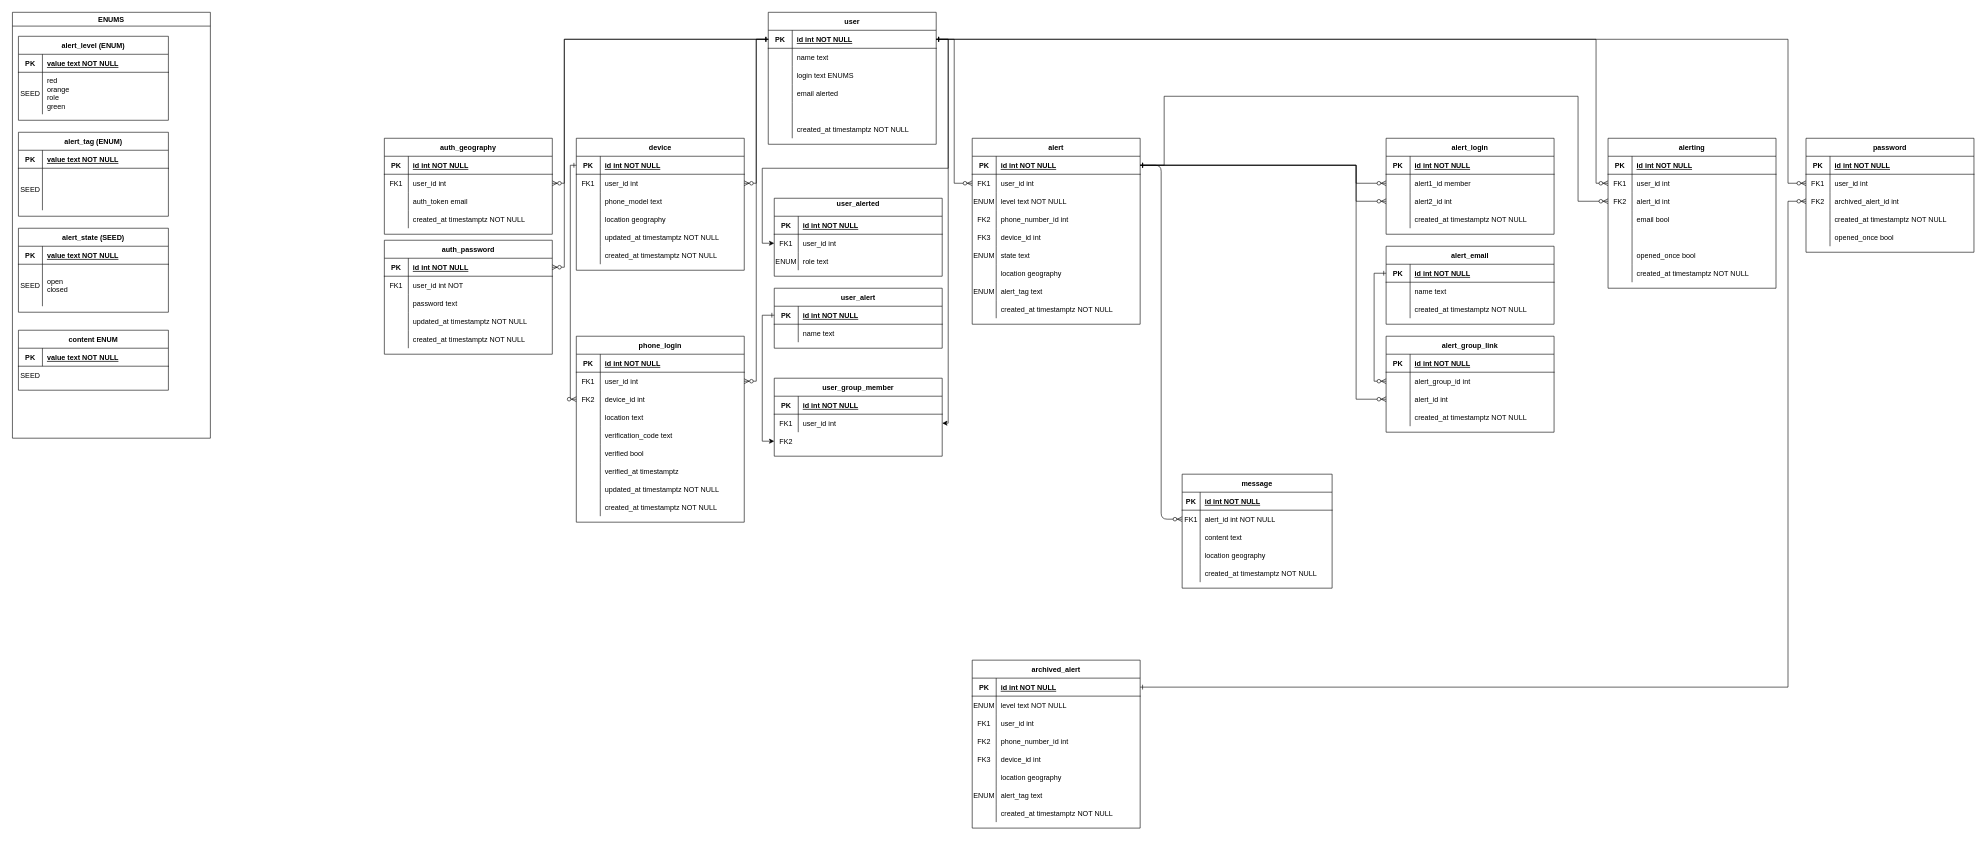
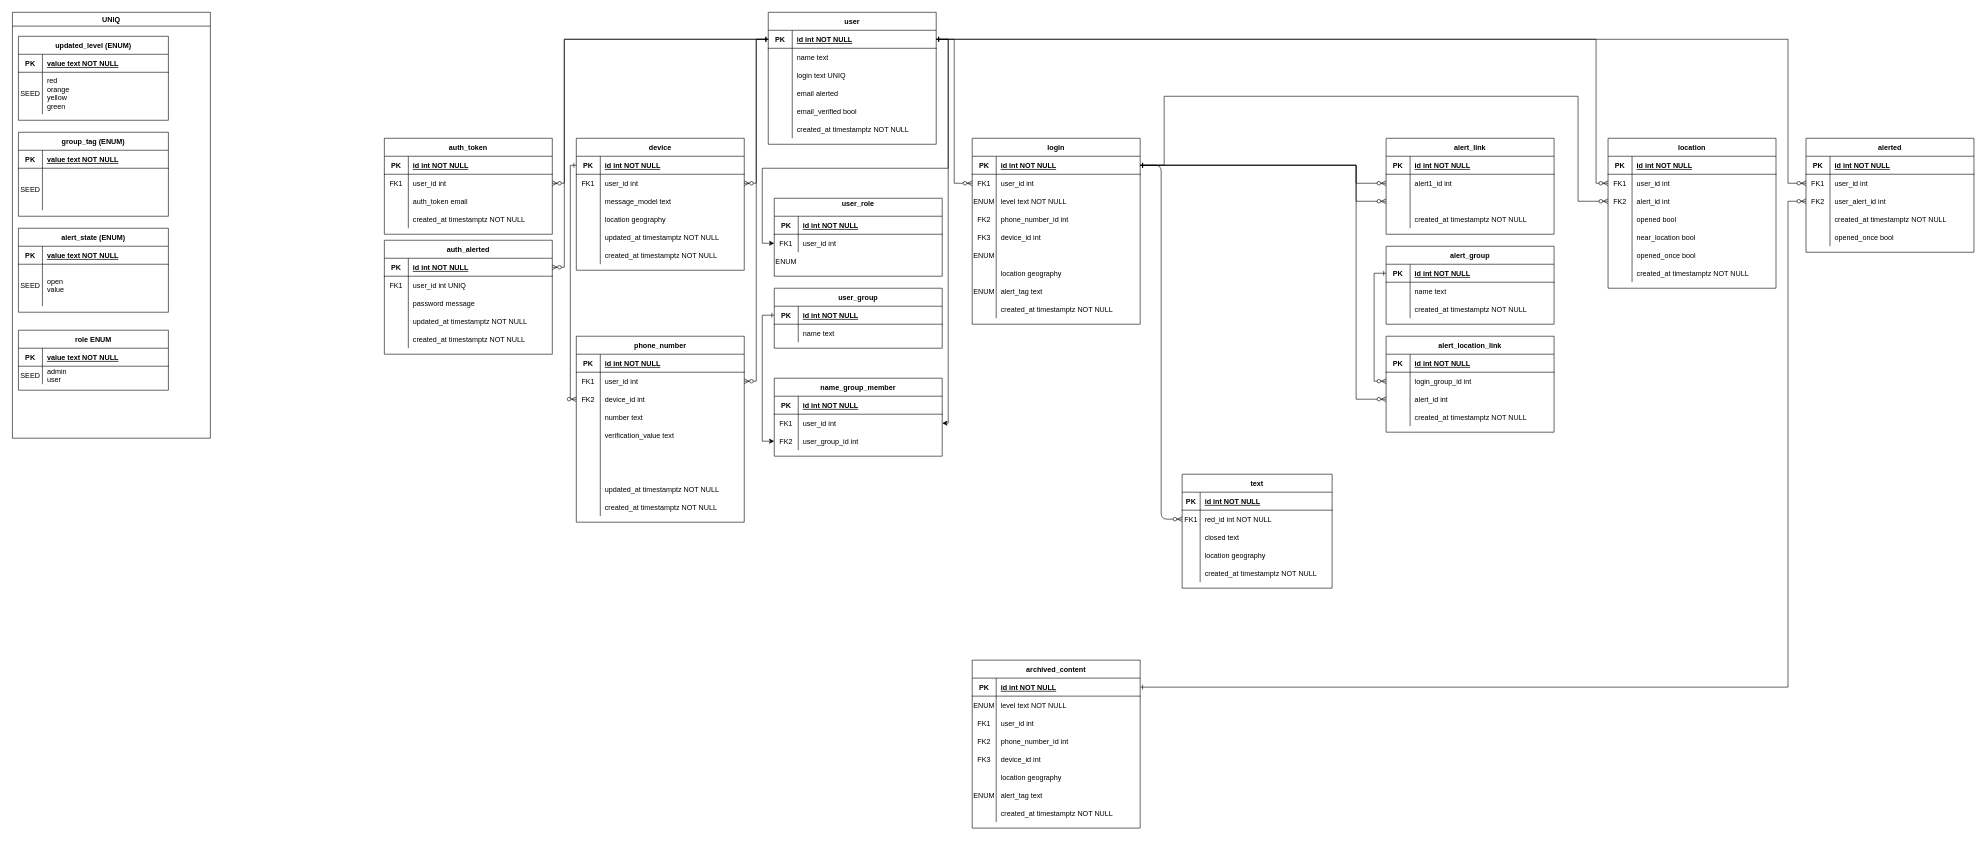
- <mxCell id="87" value="ENUMS" style="swimlane;startSize=23;" parent="1" vertex="1"><mxGeometry x="20" y="20" width="330" height="710" as="geometry" /></mxCell>
+ <mxCell id="87" value="UNIQ" style="swimlane;startSize=23;" parent="1" vertex="1"><mxGeometry x="20" y="20" width="330" height="710" as="geometry" /></mxCell>
- <mxCell id="88" value="alert_level (ENUM)" style="shape=table;startSize=30;container=1;collapsible=1;childLayout=tableLayout;fixedRows=1;rowLines=0;fontStyle=1;align=center;resizeLast=1;" parent="87" vertex="1"><mxGeometry x="10" y="40" width="250" height="140" as="geometry" /></mxCell>
+ <mxCell id="88" value="updated_level (ENUM)" style="shape=table;startSize=30;container=1;collapsible=1;childLayout=tableLayout;fixedRows=1;rowLines=0;fontStyle=1;align=center;resizeLast=1;" parent="87" vertex="1"><mxGeometry x="10" y="40" width="250" height="140" as="geometry" /></mxCell>
- <mxCell id="56" value="login text ENUMS" style="shape=partialRectangle;overflow=hidden;connectable=0;fillColor=none;top=0;left=0;bottom=0;right=0;align=left;spacingLeft=6;" parent="54" vertex="1"><mxGeometry x="40" width="240" height="30" as="geometry" /></mxCell>
+ <mxCell id="56" value="login text UNIQ" style="shape=partialRectangle;overflow=hidden;connectable=0;fillColor=none;top=0;left=0;bottom=0;right=0;align=left;spacingLeft=6;" parent="54" vertex="1"><mxGeometry x="40" width="240" height="30" as="geometry" /></mxCell>
- <mxCell id="94" value="red&#10;orange&#10;role&#10;green" style="shape=partialRectangle;overflow=hidden;connectable=0;fillColor=none;top=0;left=0;bottom=0;right=0;align=left;spacingLeft=6;" parent="92" vertex="1"><mxGeometry x="40" width="210" height="70" as="geometry" /></mxCell>
+ <mxCell id="94" value="red&#10;orange&#10;yellow&#10;green" style="shape=partialRectangle;overflow=hidden;connectable=0;fillColor=none;top=0;left=0;bottom=0;right=0;align=left;spacingLeft=6;" parent="92" vertex="1"><mxGeometry x="40" width="210" height="70" as="geometry" /></mxCell>
+ <mxCell id="62" value="email_verified bool" style="shape=partialRectangle;overflow=hidden;connectable=0;fillColor=none;top=0;left=0;bottom=0;right=0;align=left;spacingLeft=6;" vertex="1" parent="60"><mxGeometry x="40" width="240" height="30" as="geometry" /></mxCell>
- <mxCell id="95" value="alert_tag (ENUM)" style="shape=table;startSize=30;container=1;collapsible=1;childLayout=tableLayout;fixedRows=1;rowLines=0;fontStyle=1;align=center;resizeLast=1;" parent="87" vertex="1"><mxGeometry x="10" y="200" width="250" height="140" as="geometry" /></mxCell>
+ <mxCell id="95" value="group_tag (ENUM)" style="shape=table;startSize=30;container=1;collapsible=1;childLayout=tableLayout;fixedRows=1;rowLines=0;fontStyle=1;align=center;resizeLast=1;" parent="87" vertex="1"><mxGeometry x="10" y="200" width="250" height="140" as="geometry" /></mxCell>
- <mxCell id="116" value="auth_geography" style="shape=table;startSize=30;container=1;collapsible=1;childLayout=tableLayout;fixedRows=1;rowLines=0;fontStyle=1;align=center;resizeLast=1;" parent="1" vertex="1"><mxGeometry x="640" y="230" width="280" height="160" as="geometry" /></mxCell>
+ <mxCell id="116" value="auth_token" style="shape=table;startSize=30;container=1;collapsible=1;childLayout=tableLayout;fixedRows=1;rowLines=0;fontStyle=1;align=center;resizeLast=1;" parent="1" vertex="1"><mxGeometry x="640" y="230" width="280" height="160" as="geometry" /></mxCell>
- <mxCell id="19" value="alert" style="shape=table;startSize=30;container=1;collapsible=1;childLayout=tableLayout;fixedRows=1;rowLines=0;fontStyle=1;align=center;resizeLast=1;" parent="1" vertex="1"><mxGeometry x="1620" y="230" width="280" height="310" as="geometry" /></mxCell>
+ <mxCell id="19" value="login" style="shape=table;startSize=30;container=1;collapsible=1;childLayout=tableLayout;fixedRows=1;rowLines=0;fontStyle=1;align=center;resizeLast=1;" parent="1" vertex="1"><mxGeometry x="1620" y="230" width="280" height="310" as="geometry" /></mxCell>
- <mxCell id="217" value="alert_login" style="shape=table;startSize=30;container=1;collapsible=1;childLayout=tableLayout;fixedRows=1;rowLines=0;fontStyle=1;align=center;resizeLast=1;" parent="1" vertex="1"><mxGeometry x="2310" y="230" width="280" height="160" as="geometry" /></mxCell>
+ <mxCell id="217" value="alert_link" style="shape=table;startSize=30;container=1;collapsible=1;childLayout=tableLayout;fixedRows=1;rowLines=0;fontStyle=1;align=center;resizeLast=1;" parent="1" vertex="1"><mxGeometry x="2310" y="230" width="280" height="160" as="geometry" /></mxCell>
- <mxCell id="160" value="alerting" style="shape=table;startSize=30;container=1;collapsible=1;childLayout=tableLayout;fixedRows=1;rowLines=0;fontStyle=1;align=center;resizeLast=1;" parent="1" vertex="1"><mxGeometry x="2680" y="230" width="280" height="250" as="geometry" /></mxCell>
+ <mxCell id="160" value="location" style="shape=table;startSize=30;container=1;collapsible=1;childLayout=tableLayout;fixedRows=1;rowLines=0;fontStyle=1;align=center;resizeLast=1;" parent="1" vertex="1"><mxGeometry x="2680" y="230" width="280" height="250" as="geometry" /></mxCell>
- <mxCell id="249" value="password" style="shape=table;startSize=30;container=1;collapsible=1;childLayout=tableLayout;fixedRows=1;rowLines=0;fontStyle=1;align=center;resizeLast=1;" parent="1" vertex="1"><mxGeometry x="3010" y="230" width="280" height="190" as="geometry" /></mxCell>
+ <mxCell id="249" value="alerted" style="shape=table;startSize=30;container=1;collapsible=1;childLayout=tableLayout;fixedRows=1;rowLines=0;fontStyle=1;align=center;resizeLast=1;" parent="1" vertex="1"><mxGeometry x="3010" y="230" width="280" height="190" as="geometry" /></mxCell>
- <mxCell id="223" value="alert1_id member" style="shape=partialRectangle;overflow=hidden;connectable=0;fillColor=none;top=0;left=0;bottom=0;right=0;align=left;spacingLeft=6;" parent="221" vertex="1"><mxGeometry x="40" width="240" height="30" as="geometry" /></mxCell>
+ <mxCell id="223" value="alert1_id int" style="shape=partialRectangle;overflow=hidden;connectable=0;fillColor=none;top=0;left=0;bottom=0;right=0;align=left;spacingLeft=6;" parent="221" vertex="1"><mxGeometry x="40" width="240" height="30" as="geometry" /></mxCell>
- <mxCell id="226" value="alert2_id int" style="shape=partialRectangle;overflow=hidden;connectable=0;fillColor=none;top=0;left=0;bottom=0;right=0;align=left;spacingLeft=6;" parent="224" vertex="1"><mxGeometry x="40" width="240" height="30" as="geometry" /></mxCell>
- <mxCell id="76" value="phone_model text" style="shape=partialRectangle;overflow=hidden;connectable=0;fillColor=none;top=0;left=0;bottom=0;right=0;align=left;spacingLeft=6;" parent="74" vertex="1"><mxGeometry x="40" width="240" height="30" as="geometry" /></mxCell>
+ <mxCell id="76" value="message_model text" style="shape=partialRectangle;overflow=hidden;connectable=0;fillColor=none;top=0;left=0;bottom=0;right=0;align=left;spacingLeft=6;" parent="74" vertex="1"><mxGeometry x="40" width="240" height="30" as="geometry" /></mxCell>
- <mxCell id="258" value="archived_alert_id int" style="shape=partialRectangle;overflow=hidden;connectable=0;fillColor=none;top=0;left=0;bottom=0;right=0;align=left;spacingLeft=6;" parent="256" vertex="1"><mxGeometry x="40" width="240" height="30" as="geometry" /></mxCell>
+ <mxCell id="258" value="user_alert_id int" style="shape=partialRectangle;overflow=hidden;connectable=0;fillColor=none;top=0;left=0;bottom=0;right=0;align=left;spacingLeft=6;" parent="256" vertex="1"><mxGeometry x="40" width="240" height="30" as="geometry" /></mxCell>
- <mxCell id="267" value="user_alerted&#10;" style="shape=table;startSize=30;container=1;collapsible=1;childLayout=tableLayout;fixedRows=1;rowLines=0;fontStyle=1;align=center;resizeLast=1;" parent="1" vertex="1"><mxGeometry x="1290" y="330" width="280" height="130" as="geometry" /></mxCell>
+ <mxCell id="267" value="user_role&#10;" style="shape=table;startSize=30;container=1;collapsible=1;childLayout=tableLayout;fixedRows=1;rowLines=0;fontStyle=1;align=center;resizeLast=1;" parent="1" vertex="1"><mxGeometry x="1290" y="330" width="280" height="130" as="geometry" /></mxCell>
- <mxCell id="172" value="email bool" style="shape=partialRectangle;overflow=hidden;connectable=0;fillColor=none;top=0;left=0;bottom=0;right=0;align=left;spacingLeft=6;" parent="170" vertex="1"><mxGeometry x="40" width="240" height="30" as="geometry" /></mxCell>
+ <mxCell id="172" value="opened bool" style="shape=partialRectangle;overflow=hidden;connectable=0;fillColor=none;top=0;left=0;bottom=0;right=0;align=left;spacingLeft=6;" parent="170" vertex="1"><mxGeometry x="40" width="240" height="30" as="geometry" /></mxCell>
+ <mxCell id="175" value="near_location bool" style="shape=partialRectangle;overflow=hidden;connectable=0;fillColor=none;top=0;left=0;bottom=0;right=0;align=left;spacingLeft=6;" parent="173" vertex="1"><mxGeometry x="40" width="240" height="30" as="geometry" /></mxCell>
- <mxCell id="102" value="alert_state (SEED)" style="shape=table;startSize=30;container=1;collapsible=1;childLayout=tableLayout;fixedRows=1;rowLines=0;fontStyle=1;align=center;resizeLast=1;" parent="87" vertex="1"><mxGeometry x="10" y="360" width="250" height="140" as="geometry" /></mxCell>
+ <mxCell id="102" value="alert_state (ENUM)" style="shape=table;startSize=30;container=1;collapsible=1;childLayout=tableLayout;fixedRows=1;rowLines=0;fontStyle=1;align=center;resizeLast=1;" parent="87" vertex="1"><mxGeometry x="10" y="360" width="250" height="140" as="geometry" /></mxCell>
- <mxCell id="297" value="auth_password" style="shape=table;startSize=30;container=1;collapsible=1;childLayout=tableLayout;fixedRows=1;rowLines=0;fontStyle=1;align=center;resizeLast=1;" parent="1" vertex="1"><mxGeometry x="640" y="400" width="280" height="190" as="geometry" /></mxCell>
+ <mxCell id="297" value="auth_alerted" style="shape=table;startSize=30;container=1;collapsible=1;childLayout=tableLayout;fixedRows=1;rowLines=0;fontStyle=1;align=center;resizeLast=1;" parent="1" vertex="1"><mxGeometry x="640" y="400" width="280" height="190" as="geometry" /></mxCell>
- <mxCell id="37" value="state text" style="shape=partialRectangle;overflow=hidden;connectable=0;fillColor=none;top=0;left=0;bottom=0;right=0;align=left;spacingLeft=6;" parent="35" vertex="1"><mxGeometry x="40" width="240" height="30" as="geometry" /></mxCell>
- <mxCell id="207" value="alert_email" style="shape=table;startSize=30;container=1;collapsible=1;childLayout=tableLayout;fixedRows=1;rowLines=0;fontStyle=1;align=center;resizeLast=1;" parent="1" vertex="1"><mxGeometry x="2310" y="410" width="280" height="130" as="geometry" /></mxCell>
+ <mxCell id="207" value="alert_group" style="shape=table;startSize=30;container=1;collapsible=1;childLayout=tableLayout;fixedRows=1;rowLines=0;fontStyle=1;align=center;resizeLast=1;" parent="1" vertex="1"><mxGeometry x="2310" y="410" width="280" height="130" as="geometry" /></mxCell>
- <mxCell id="276" value="role text" style="shape=partialRectangle;overflow=hidden;connectable=0;fillColor=none;top=0;left=0;bottom=0;right=0;align=left;spacingLeft=6;" parent="274" vertex="1"><mxGeometry x="40" width="240" height="30" as="geometry" /></mxCell>
- <mxCell id="108" value="open&#10;closed" style="shape=partialRectangle;overflow=hidden;connectable=0;fillColor=none;top=0;left=0;bottom=0;right=0;align=left;spacingLeft=6;" parent="106" vertex="1"><mxGeometry x="40" width="210" height="70" as="geometry" /></mxCell>
+ <mxCell id="108" value="open&#10;value" style="shape=partialRectangle;overflow=hidden;connectable=0;fillColor=none;top=0;left=0;bottom=0;right=0;align=left;spacingLeft=6;" parent="106" vertex="1"><mxGeometry x="40" width="210" height="70" as="geometry" /></mxCell>
- <mxCell id="303" value="user_id int NOT" style="shape=partialRectangle;overflow=hidden;connectable=0;fillColor=none;top=0;left=0;bottom=0;right=0;align=left;spacingLeft=6;" parent="301" vertex="1"><mxGeometry x="40" width="240" height="30" as="geometry" /></mxCell>
+ <mxCell id="303" value="user_id int UNIQ" style="shape=partialRectangle;overflow=hidden;connectable=0;fillColor=none;top=0;left=0;bottom=0;right=0;align=left;spacingLeft=6;" parent="301" vertex="1"><mxGeometry x="40" width="240" height="30" as="geometry" /></mxCell>
- <mxCell id="278" value="user_alert" style="shape=table;startSize=30;container=1;collapsible=1;childLayout=tableLayout;fixedRows=1;rowLines=0;fontStyle=1;align=center;resizeLast=1;" parent="1" vertex="1"><mxGeometry x="1290" y="480" width="280" height="100" as="geometry" /></mxCell>
+ <mxCell id="278" value="user_group" style="shape=table;startSize=30;container=1;collapsible=1;childLayout=tableLayout;fixedRows=1;rowLines=0;fontStyle=1;align=center;resizeLast=1;" parent="1" vertex="1"><mxGeometry x="1290" y="480" width="280" height="100" as="geometry" /></mxCell>
- <mxCell id="306" value="password text" style="shape=partialRectangle;overflow=hidden;connectable=0;fillColor=none;top=0;left=0;bottom=0;right=0;align=left;spacingLeft=6;" parent="304" vertex="1"><mxGeometry x="40" width="240" height="30" as="geometry" /></mxCell>
+ <mxCell id="306" value="password message" style="shape=partialRectangle;overflow=hidden;connectable=0;fillColor=none;top=0;left=0;bottom=0;right=0;align=left;spacingLeft=6;" parent="304" vertex="1"><mxGeometry x="40" width="240" height="30" as="geometry" /></mxCell>
- <mxCell id="109" value="content ENUM" style="shape=table;startSize=30;container=1;collapsible=1;childLayout=tableLayout;fixedRows=1;rowLines=0;fontStyle=1;align=center;resizeLast=1;" parent="87" vertex="1"><mxGeometry x="10" y="530" width="250" height="100" as="geometry" /></mxCell>
+ <mxCell id="109" value="role ENUM" style="shape=table;startSize=30;container=1;collapsible=1;childLayout=tableLayout;fixedRows=1;rowLines=0;fontStyle=1;align=center;resizeLast=1;" parent="87" vertex="1"><mxGeometry x="10" y="530" width="250" height="100" as="geometry" /></mxCell>
- <mxCell id="130" value="phone_login" style="shape=table;startSize=30;container=1;collapsible=1;childLayout=tableLayout;fixedRows=1;rowLines=0;fontStyle=1;align=center;resizeLast=1;" parent="1" vertex="1"><mxGeometry x="960" y="560" width="280" height="310" as="geometry" /></mxCell>
+ <mxCell id="130" value="phone_number" style="shape=table;startSize=30;container=1;collapsible=1;childLayout=tableLayout;fixedRows=1;rowLines=0;fontStyle=1;align=center;resizeLast=1;" parent="1" vertex="1"><mxGeometry x="960" y="560" width="280" height="310" as="geometry" /></mxCell>
- <mxCell id="230" value="alert_group_link" style="shape=table;startSize=30;container=1;collapsible=1;childLayout=tableLayout;fixedRows=1;rowLines=0;fontStyle=1;align=center;resizeLast=1;" parent="1" vertex="1"><mxGeometry x="2310" y="560" width="280" height="160" as="geometry" /></mxCell>
+ <mxCell id="230" value="alert_location_link" style="shape=table;startSize=30;container=1;collapsible=1;childLayout=tableLayout;fixedRows=1;rowLines=0;fontStyle=1;align=center;resizeLast=1;" parent="1" vertex="1"><mxGeometry x="2310" y="560" width="280" height="160" as="geometry" /></mxCell>
+ <mxCell id="115" value="admin&#10;user" style="shape=partialRectangle;overflow=hidden;connectable=0;fillColor=none;top=0;left=0;bottom=0;right=0;align=left;spacingLeft=6;" parent="113" vertex="1"><mxGeometry x="40" width="210" height="30" as="geometry" /></mxCell>
- <mxCell id="236" value="alert_group_id int" style="shape=partialRectangle;overflow=hidden;connectable=0;fillColor=none;top=0;left=0;bottom=0;right=0;align=left;spacingLeft=6;" parent="234" vertex="1"><mxGeometry x="40" width="240" height="30" as="geometry" /></mxCell>
+ <mxCell id="236" value="login_group_id int" style="shape=partialRectangle;overflow=hidden;connectable=0;fillColor=none;top=0;left=0;bottom=0;right=0;align=left;spacingLeft=6;" parent="234" vertex="1"><mxGeometry x="40" width="240" height="30" as="geometry" /></mxCell>
- <mxCell id="285" value="user_group_member" style="shape=table;startSize=30;container=1;collapsible=1;childLayout=tableLayout;fixedRows=1;rowLines=0;fontStyle=1;align=center;resizeLast=1;" parent="1" vertex="1"><mxGeometry x="1290" y="630" width="280" height="130" as="geometry" /></mxCell>
+ <mxCell id="285" value="name_group_member" style="shape=table;startSize=30;container=1;collapsible=1;childLayout=tableLayout;fixedRows=1;rowLines=0;fontStyle=1;align=center;resizeLast=1;" parent="1" vertex="1"><mxGeometry x="1290" y="630" width="280" height="130" as="geometry" /></mxCell>
- <mxCell id="142" value="location text" style="shape=partialRectangle;overflow=hidden;connectable=0;fillColor=none;top=0;left=0;bottom=0;right=0;align=left;spacingLeft=6;" parent="140" vertex="1"><mxGeometry x="40" width="240" height="30" as="geometry" /></mxCell>
+ <mxCell id="142" value="number text" style="shape=partialRectangle;overflow=hidden;connectable=0;fillColor=none;top=0;left=0;bottom=0;right=0;align=left;spacingLeft=6;" parent="140" vertex="1"><mxGeometry x="40" width="240" height="30" as="geometry" /></mxCell>
- <mxCell id="145" value="verification_code text" style="shape=partialRectangle;overflow=hidden;connectable=0;fillColor=none;top=0;left=0;bottom=0;right=0;align=left;spacingLeft=6;" parent="143" vertex="1"><mxGeometry x="40" width="240" height="30" as="geometry" /></mxCell>
+ <mxCell id="145" value="verification_value text" style="shape=partialRectangle;overflow=hidden;connectable=0;fillColor=none;top=0;left=0;bottom=0;right=0;align=left;spacingLeft=6;" parent="143" vertex="1"><mxGeometry x="40" width="240" height="30" as="geometry" /></mxCell>
+ <mxCell id="294" value="user_group_id int" style="shape=partialRectangle;overflow=hidden;connectable=0;fillColor=none;top=0;left=0;bottom=0;right=0;align=left;spacingLeft=6;" parent="292" vertex="1"><mxGeometry x="40" width="240" height="30" as="geometry" /></mxCell>
- <mxCell id="148" value="verified bool" style="shape=partialRectangle;overflow=hidden;connectable=0;fillColor=none;top=0;left=0;bottom=0;right=0;align=left;spacingLeft=6;" parent="146" vertex="1"><mxGeometry x="40" width="240" height="30" as="geometry" /></mxCell>
- <mxCell id="151" value="verified_at timestamptz" style="shape=partialRectangle;overflow=hidden;connectable=0;fillColor=none;top=0;left=0;bottom=0;right=0;align=left;spacingLeft=6;" parent="149" vertex="1"><mxGeometry x="40" width="240" height="30" as="geometry" /></mxCell>
- <mxCell id="3" value="message" style="shape=table;startSize=30;container=1;collapsible=1;childLayout=tableLayout;fixedRows=1;rowLines=0;fontStyle=1;align=center;resizeLast=1;" parent="1" vertex="1"><mxGeometry x="1970" y="790" width="250" height="190" as="geometry" /></mxCell>
+ <mxCell id="3" value="text" style="shape=table;startSize=30;container=1;collapsible=1;childLayout=tableLayout;fixedRows=1;rowLines=0;fontStyle=1;align=center;resizeLast=1;" parent="1" vertex="1"><mxGeometry x="1970" y="790" width="250" height="190" as="geometry" /></mxCell>
- <mxCell id="9" value="alert_id int NOT NULL" style="shape=partialRectangle;overflow=hidden;connectable=0;fillColor=none;top=0;left=0;bottom=0;right=0;align=left;spacingLeft=6;" parent="7" vertex="1"><mxGeometry x="30" width="220" height="30" as="geometry" /></mxCell>
+ <mxCell id="9" value="red_id int NOT NULL" style="shape=partialRectangle;overflow=hidden;connectable=0;fillColor=none;top=0;left=0;bottom=0;right=0;align=left;spacingLeft=6;" parent="7" vertex="1"><mxGeometry x="30" width="220" height="30" as="geometry" /></mxCell>
- <mxCell id="12" value="content text" style="shape=partialRectangle;overflow=hidden;connectable=0;fillColor=none;top=0;left=0;bottom=0;right=0;align=left;spacingLeft=6;" parent="10" vertex="1"><mxGeometry x="30" width="220" height="30" as="geometry" /></mxCell>
+ <mxCell id="12" value="closed text" style="shape=partialRectangle;overflow=hidden;connectable=0;fillColor=none;top=0;left=0;bottom=0;right=0;align=left;spacingLeft=6;" parent="10" vertex="1"><mxGeometry x="30" width="220" height="30" as="geometry" /></mxCell>
- <mxCell id="182" value="archived_alert" style="shape=table;startSize=30;container=1;collapsible=1;childLayout=tableLayout;fixedRows=1;rowLines=0;fontStyle=1;align=center;resizeLast=1;" parent="1" vertex="1"><mxGeometry x="1620" y="1100" width="280" height="280" as="geometry" /></mxCell>
+ <mxCell id="182" value="archived_content" style="shape=table;startSize=30;container=1;collapsible=1;childLayout=tableLayout;fixedRows=1;rowLines=0;fontStyle=1;align=center;resizeLast=1;" parent="1" vertex="1"><mxGeometry x="1620" y="1100" width="280" height="280" as="geometry" /></mxCell>
